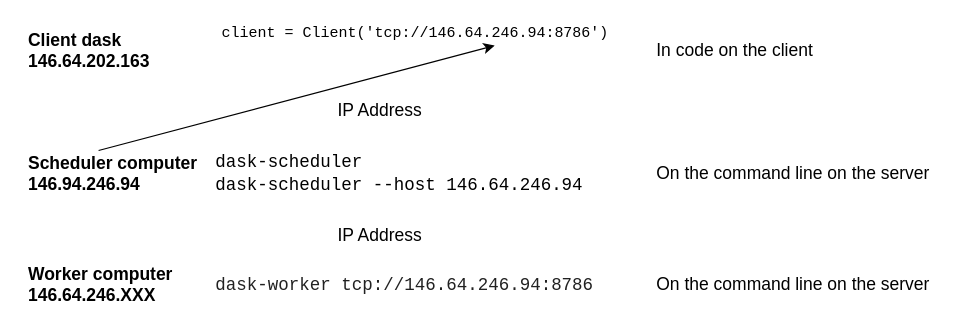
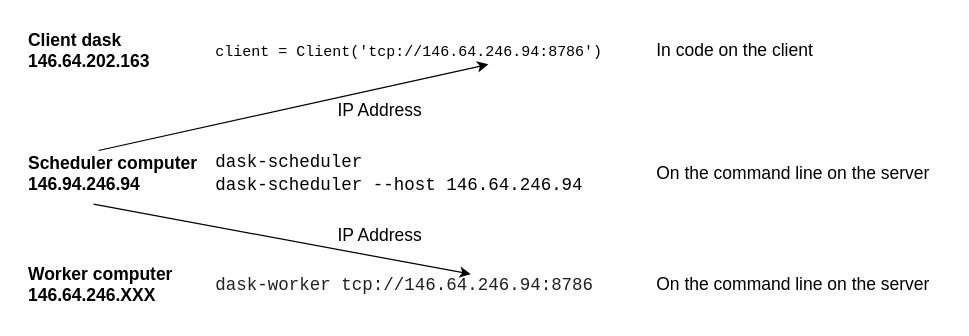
- <mxCell id="8" value="&lt;span style=&quot;font-family: &amp;quot;courier new&amp;quot;; font-size: 12px;&quot;&gt;client = Client('tcp://146.64.246.94:8786')&lt;/span&gt;" style="text;html=1;align=left;verticalAlign=middle;resizable=0;points=[];autosize=1;fontSize=14;" vertex="1" parent="1"><mxGeometry x="175" y="15" width="330" height="20" as="geometry" /></mxCell>
+ <mxCell id="8" value="&lt;span style=&quot;font-family: &amp;quot;courier new&amp;quot;; font-size: 12px;&quot;&gt;client = Client('tcp://146.64.246.94:8786')&lt;/span&gt;" style="text;html=1;align=left;verticalAlign=middle;resizable=0;points=[];autosize=1;fontSize=14;" vertex="1" parent="1"><mxGeometry x="170" y="30" width="330" height="20" as="geometry" /></mxCell>
+ <mxCell id="12" value="" style="endArrow=classic;html=1;fontSize=14;exitX=0.36;exitY=1.125;exitDx=0;exitDy=0;exitPerimeter=0;entryX=0.644;entryY=0.1;entryDx=0;entryDy=0;entryPerimeter=0;" edge="1" parent="1" source="3" target="10"><mxGeometry width="50" height="50" relative="1" as="geometry"><mxPoint x="88.05" y="130" as="sourcePoint" /><mxPoint x="400.11" y="-31" as="targetPoint" /></mxGeometry></mxCell>
